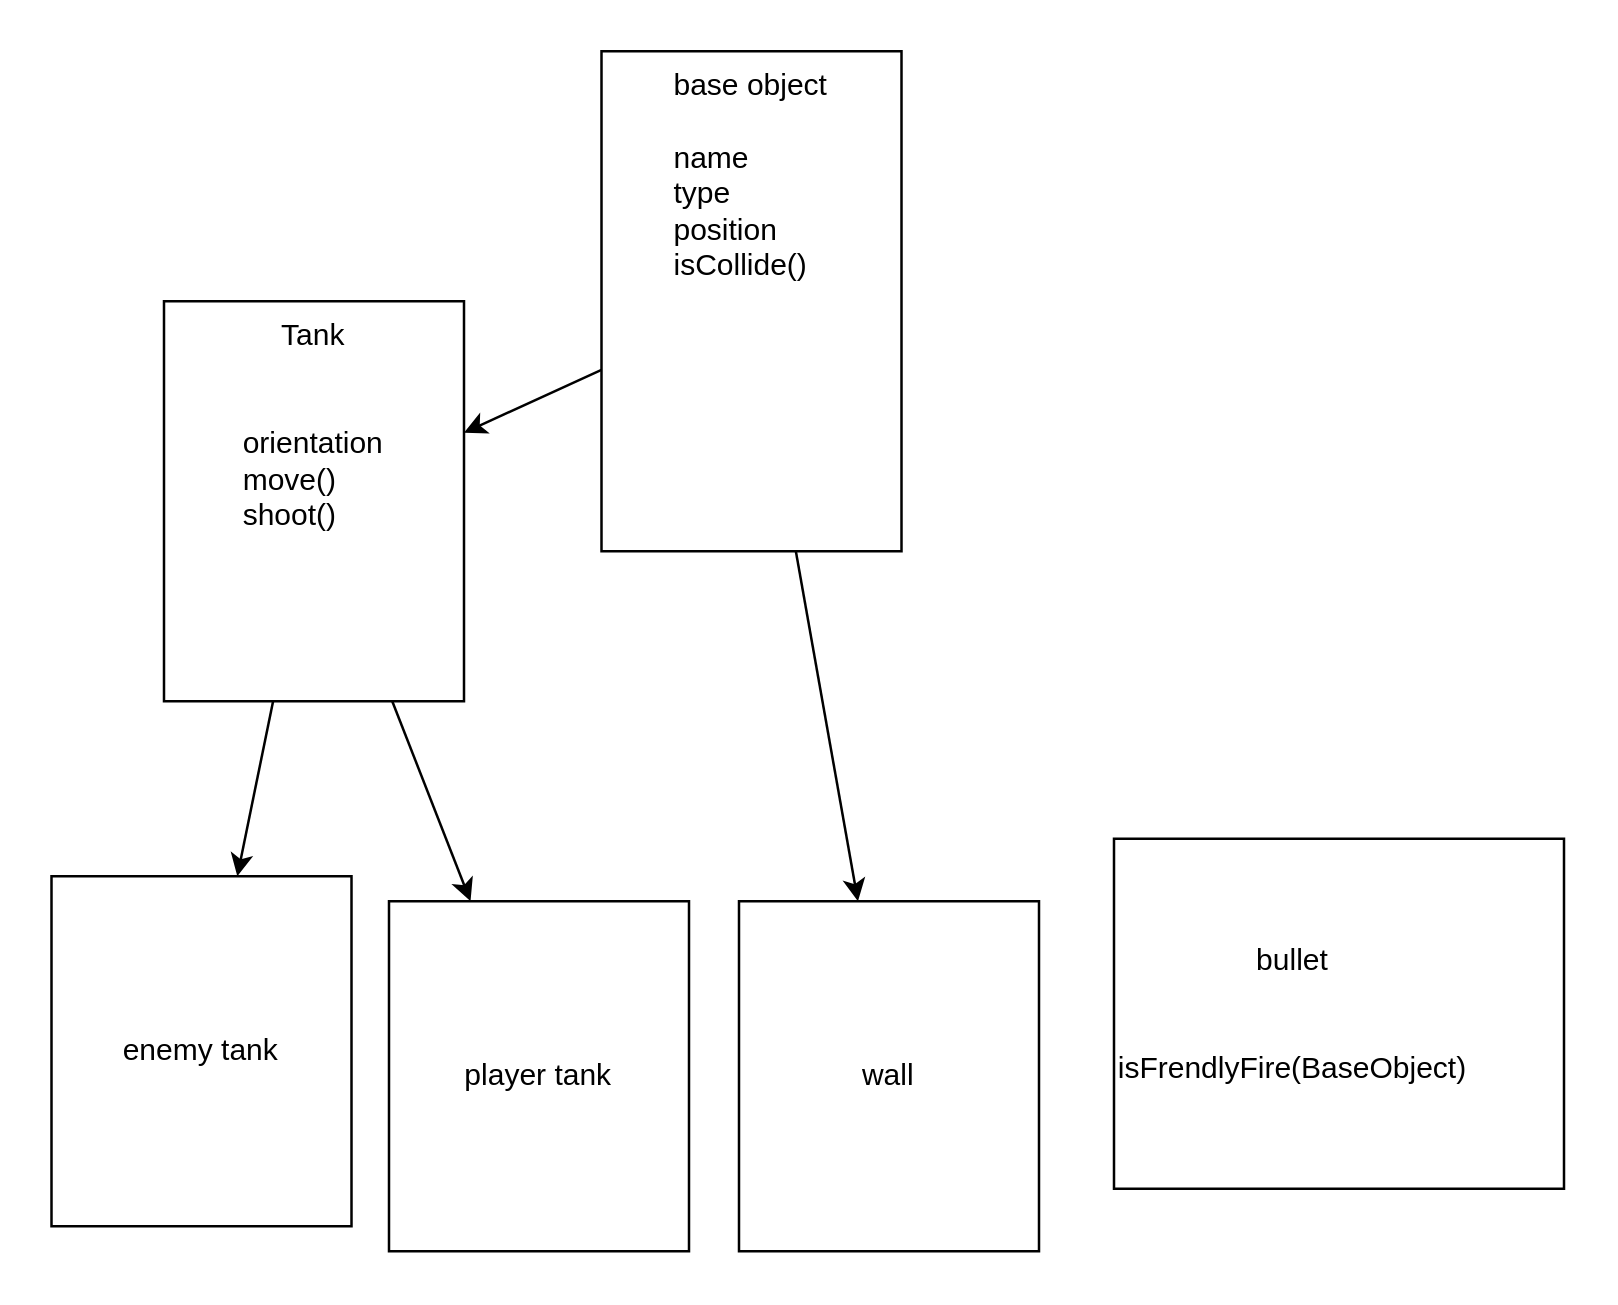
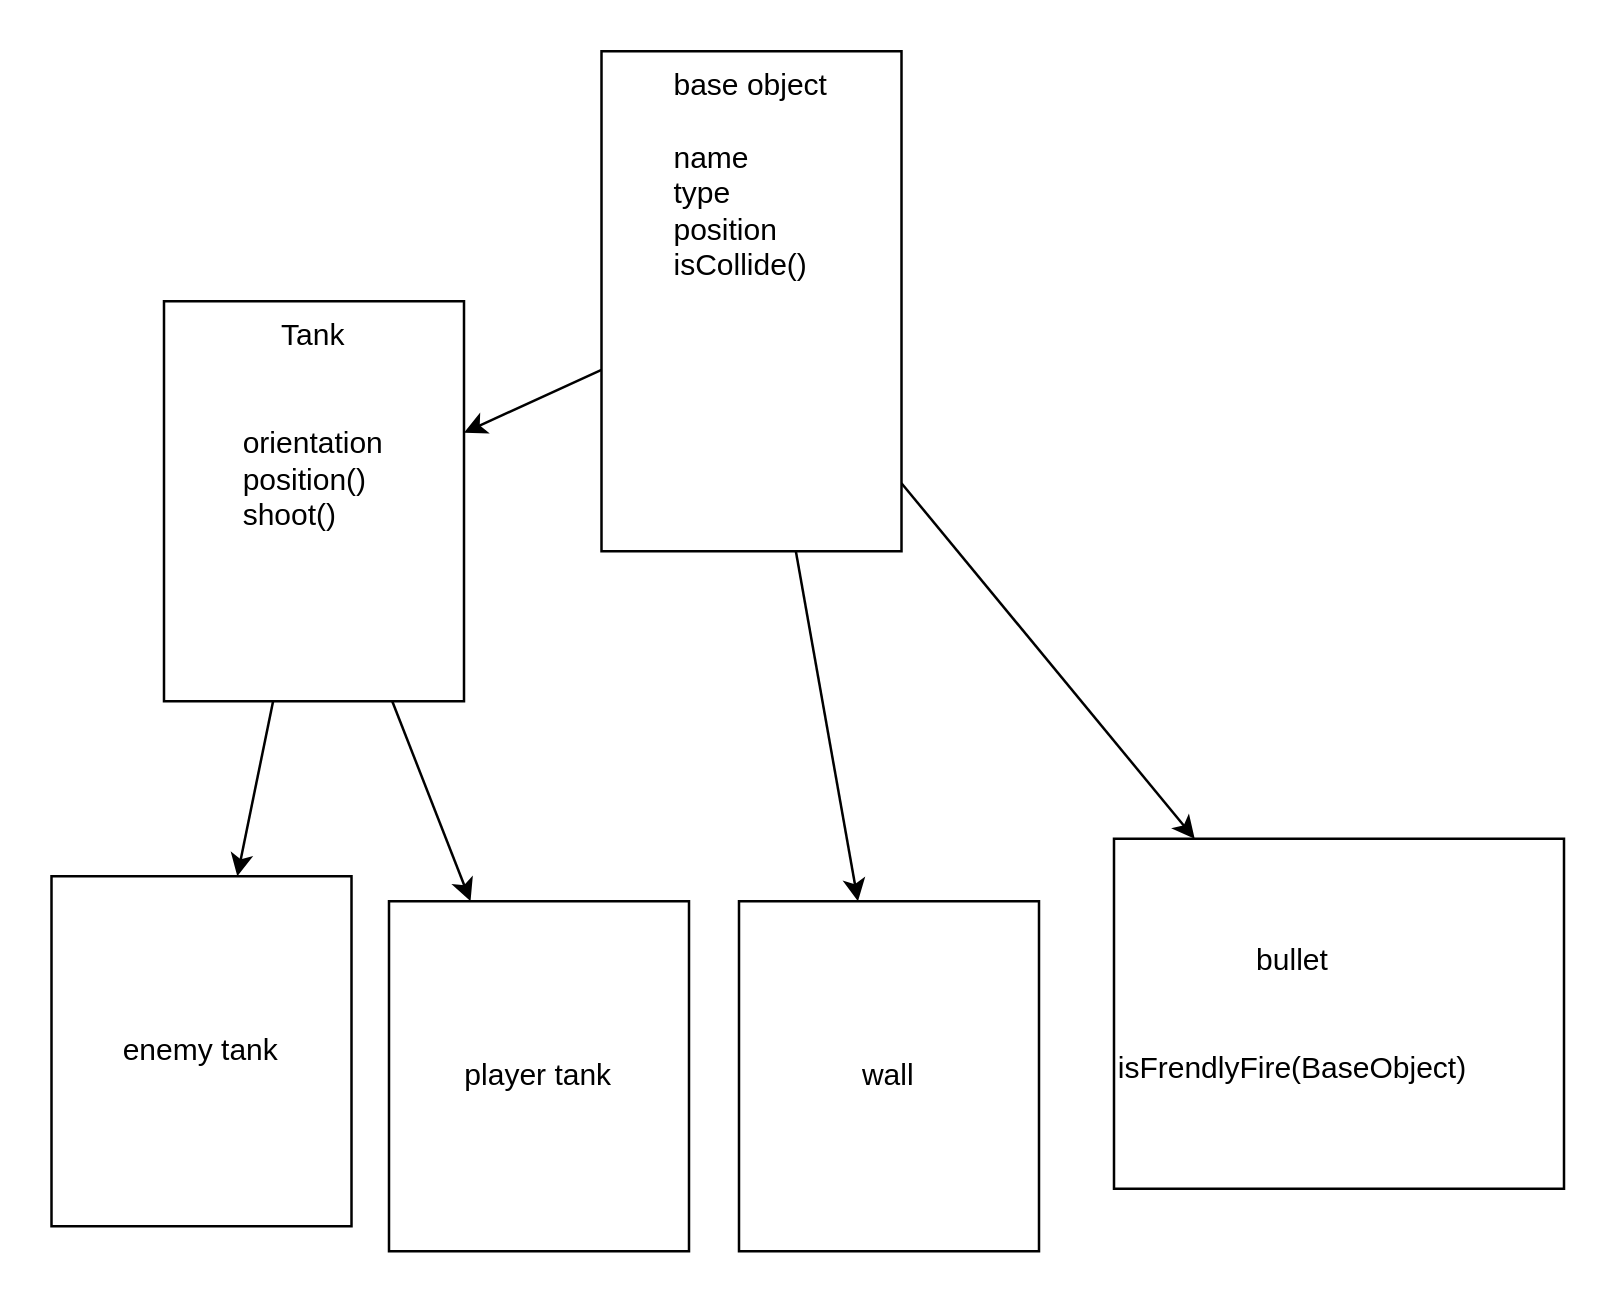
- <mxCell id="8" value="Tank&lt;br&gt;&lt;br&gt;&lt;br&gt;&lt;div style=&quot;text-align: left&quot;&gt;orientation&lt;/div&gt;&lt;div style=&quot;text-align: left&quot;&gt;move()&lt;/div&gt;&lt;div style=&quot;text-align: left&quot;&gt;shoot()&lt;/div&gt;&lt;div style=&quot;text-align: left&quot;&gt;&lt;br&gt;&lt;/div&gt;" style="whiteSpace=wrap;html=1;verticalAlign=top;" vertex="1" parent="1"><mxGeometry x="65" y="120" width="120" height="160" as="geometry" /></mxCell>
+ <mxCell id="8" value="Tank&lt;br&gt;&lt;br&gt;&lt;br&gt;&lt;div style=&quot;text-align: left&quot;&gt;orientation&lt;/div&gt;&lt;div style=&quot;text-align: left&quot;&gt;position()&lt;/div&gt;&lt;div style=&quot;text-align: left&quot;&gt;shoot()&lt;/div&gt;&lt;div style=&quot;text-align: left&quot;&gt;&lt;br&gt;&lt;/div&gt;" style="whiteSpace=wrap;html=1;verticalAlign=top;" vertex="1" parent="1"><mxGeometry x="65" y="120" width="120" height="160" as="geometry" /></mxCell>
+ <mxCell id="4" style="edgeStyle=none;html=1;" edge="1" parent="1" source="5" target="11"><mxGeometry relative="1" as="geometry" /></mxCell>
